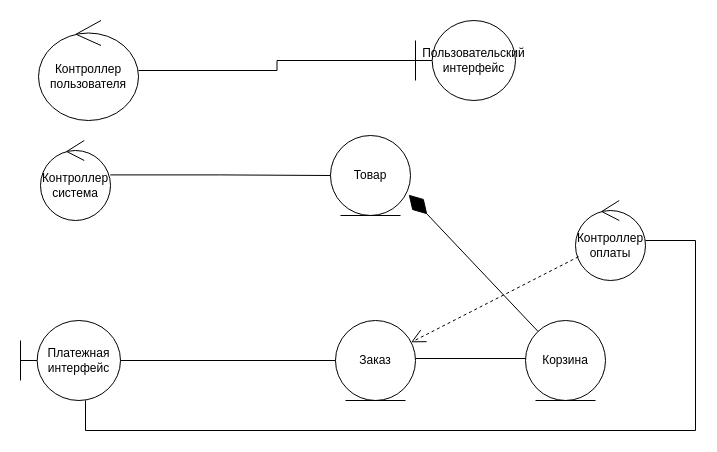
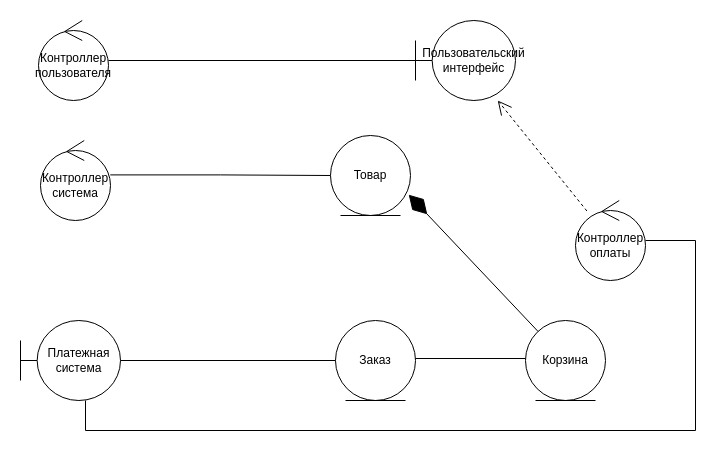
- <mxCell id="6" value="&lt;font style=&quot;vertical-align: inherit;&quot;&gt;&lt;font style=&quot;vertical-align: inherit;&quot;&gt;Контроллер пользователя&lt;/font&gt;&lt;/font&gt;" style="ellipse;shape=umlControl;whiteSpace=wrap;html=1;" vertex="1" parent="1"><mxGeometry x="38" y="20" width="100" height="100" as="geometry" /></mxCell>
+ <mxCell id="6" value="&lt;font style=&quot;vertical-align: inherit;&quot;&gt;&lt;font style=&quot;vertical-align: inherit;&quot;&gt;Контроллер пользователя&lt;/font&gt;&lt;/font&gt;" style="ellipse;shape=umlControl;whiteSpace=wrap;html=1;" vertex="1" parent="1"><mxGeometry x="38" y="20" width="70" height="80" as="geometry" /></mxCell>
- <mxCell id="14" value="" style="endArrow=open;endSize=12;dashed=1;html=1;rounded=0;" edge="1" parent="1" source="4" target="9"><mxGeometry width="160" relative="1" as="geometry"><mxPoint x="145" y="260" as="sourcePoint" /><mxPoint x="305" y="260" as="targetPoint" /></mxGeometry></mxCell>
+ <mxCell id="14" value="" style="endArrow=open;endSize=12;dashed=1;html=1;rounded=0;" edge="1" parent="1" source="4" target="3"><mxGeometry width="160" relative="1" as="geometry"><mxPoint x="145" y="260" as="sourcePoint" /><mxPoint x="305" y="260" as="targetPoint" /></mxGeometry></mxCell>
- <mxCell id="2" value="&lt;font style=&quot;vertical-align: inherit;&quot;&gt;&lt;font style=&quot;vertical-align: inherit;&quot;&gt;&lt;font style=&quot;vertical-align: inherit;&quot;&gt;&lt;font style=&quot;vertical-align: inherit;&quot;&gt;Платежная интерфейс&lt;/font&gt;&lt;/font&gt;&lt;/font&gt;&lt;/font&gt;" style="shape=umlBoundary;whiteSpace=wrap;html=1;" vertex="1" parent="1"><mxGeometry x="20" y="320" width="100" height="80" as="geometry" /></mxCell>
+ <mxCell id="2" value="&lt;font style=&quot;vertical-align: inherit;&quot;&gt;&lt;font style=&quot;vertical-align: inherit;&quot;&gt;&lt;font style=&quot;vertical-align: inherit;&quot;&gt;&lt;font style=&quot;vertical-align: inherit;&quot;&gt;Платежная система&lt;/font&gt;&lt;/font&gt;&lt;/font&gt;&lt;/font&gt;" style="shape=umlBoundary;whiteSpace=wrap;html=1;" vertex="1" parent="1"><mxGeometry x="20" y="320" width="100" height="80" as="geometry" /></mxCell>
